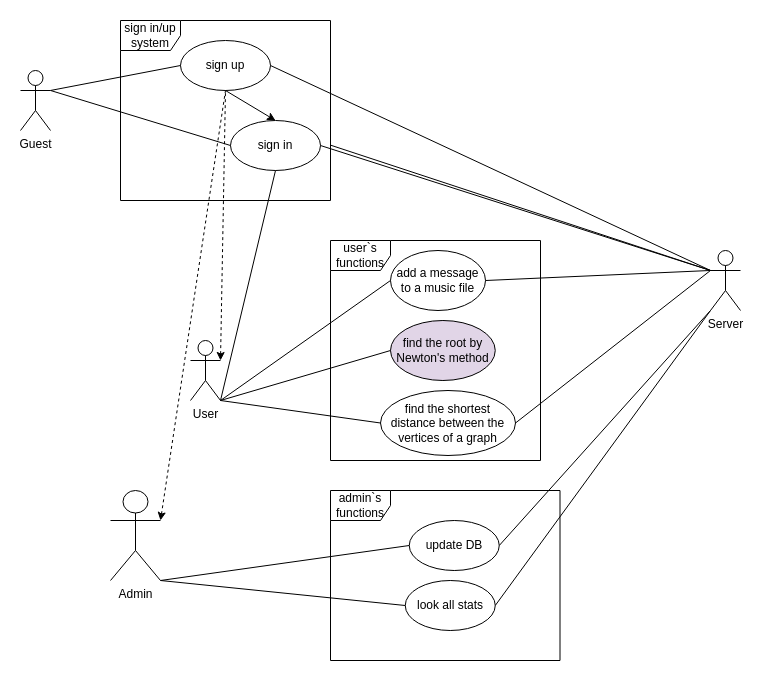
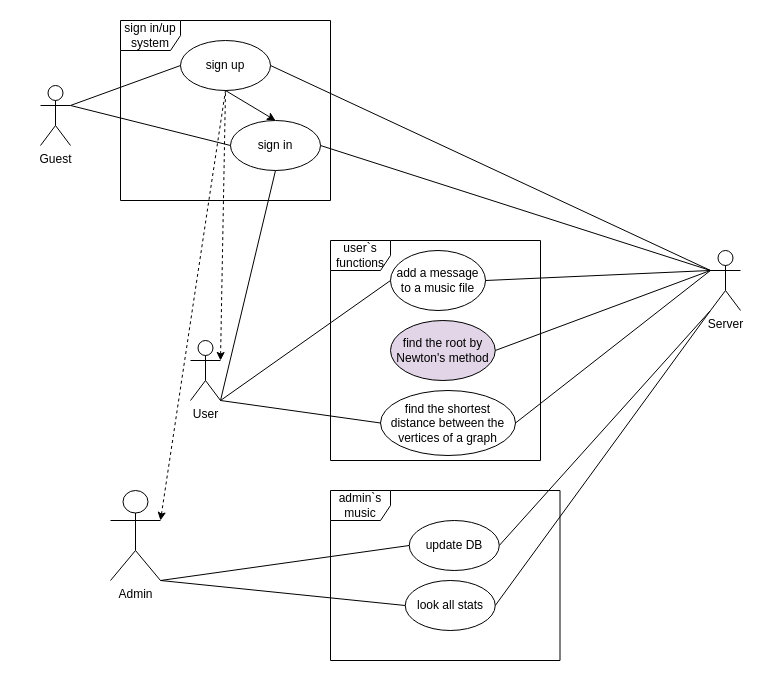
- <mxCell id="2" value="Guest" style="shape=umlActor;verticalLabelPosition=bottom;verticalAlign=top;html=1;outlineConnect=0;" parent="1" vertex="1"><mxGeometry x="20" y="70" width="30" height="60" as="geometry" /></mxCell>
+ <mxCell id="2" value="Guest" style="shape=umlActor;verticalLabelPosition=bottom;verticalAlign=top;html=1;outlineConnect=0;" parent="1" vertex="1"><mxGeometry x="40" y="85" width="30" height="60" as="geometry" /></mxCell>
- <mxCell id="31" value="" style="endArrow=none;html=1;rounded=0;exitX=0;exitY=0.333;exitDx=0;exitDy=0;exitPerimeter=0;" edge="1" parent="1" source="7" target="26"><mxGeometry width="50" height="50" relative="1" as="geometry"><mxPoint x="827" y="420" as="sourcePoint" /><mxPoint x="602" y="385" as="targetPoint" /></mxGeometry></mxCell>
+ <mxCell id="31" value="" style="endArrow=none;html=1;rounded=0;entryX=1;entryY=0.5;entryDx=0;entryDy=0;exitX=0;exitY=0.333;exitDx=0;exitDy=0;exitPerimeter=0;" edge="1" parent="1" source="7" target="29"><mxGeometry width="50" height="50" relative="1" as="geometry"><mxPoint x="827" y="420" as="sourcePoint" /><mxPoint x="602" y="385" as="targetPoint" /></mxGeometry></mxCell>
- <mxCell id="30" value="" style="endArrow=none;html=1;rounded=0;entryX=1;entryY=1;entryDx=0;entryDy=0;entryPerimeter=0;exitX=0;exitY=0.5;exitDx=0;exitDy=0;" edge="1" parent="1" source="29" target="3"><mxGeometry width="50" height="50" relative="1" as="geometry"><mxPoint x="184.75" y="420" as="sourcePoint" /><mxPoint x="234.75" y="370" as="targetPoint" /></mxGeometry></mxCell>
- <mxCell id="28" value="admin`s functions" style="shape=umlFrame;whiteSpace=wrap;html=1;pointerEvents=0;" vertex="1" parent="1"><mxGeometry x="330" y="490" width="229.5" height="170" as="geometry" /></mxCell>
+ <mxCell id="28" value="admin`s music" style="shape=umlFrame;whiteSpace=wrap;html=1;pointerEvents=0;" vertex="1" parent="1"><mxGeometry x="330" y="490" width="229.5" height="170" as="geometry" /></mxCell>
